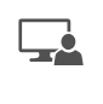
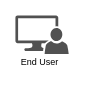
+ <mxCell id="4" value="End User" style="text;html=1;strokeColor=none;fillColor=none;align=center;verticalAlign=middle;whiteSpace=wrap;rounded=0;" vertex="1" parent="2"><mxGeometry y="52.0" width="64.75" height="20" as="geometry" /></mxCell>
